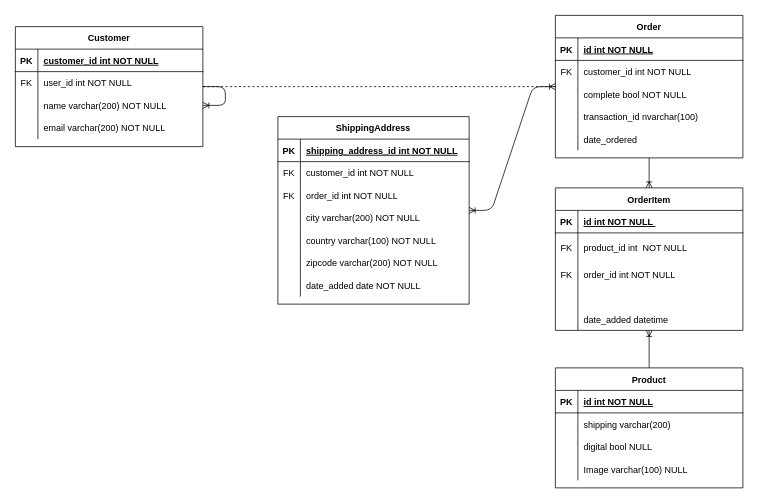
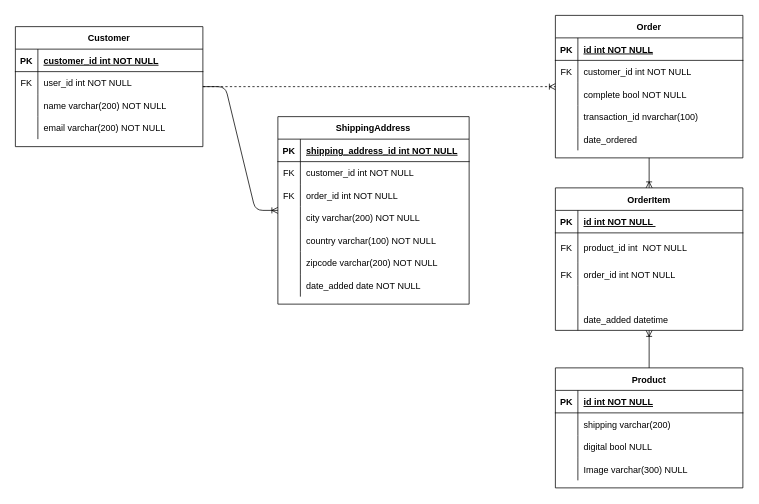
- <mxCell id="84" value="" style="edgeStyle=entityRelationEdgeStyle;fontSize=12;html=1;endArrow=ERoneToMany;" parent="1" source="2" target="11" edge="1"><mxGeometry width="100" height="100" relative="1" as="geometry"><mxPoint x="290" y="375" as="sourcePoint" /><mxPoint x="390" y="275" as="targetPoint" /></mxGeometry></mxCell>
+ <mxCell id="84" value="" style="edgeStyle=entityRelationEdgeStyle;fontSize=12;html=1;endArrow=ERoneToMany;" parent="1" source="2" target="46" edge="1"><mxGeometry width="100" height="100" relative="1" as="geometry"><mxPoint x="290" y="375" as="sourcePoint" /><mxPoint x="390" y="275" as="targetPoint" /></mxGeometry></mxCell>
- <mxCell id="85" value="" style="edgeStyle=entityRelationEdgeStyle;fontSize=12;html=1;endArrow=ERoneToMany;" parent="1" source="28" target="46" edge="1"><mxGeometry width="100" height="100" relative="1" as="geometry"><mxPoint x="410" y="390" as="sourcePoint" /><mxPoint x="510" y="290" as="targetPoint" /></mxGeometry></mxCell>
- <mxCell id="27" value="Image varchar(100) NULL" style="shape=partialRectangle;connectable=0;fillColor=none;top=0;left=0;bottom=0;right=0;align=left;spacingLeft=6;overflow=hidden;" parent="25" vertex="1"><mxGeometry x="30" width="220" height="30" as="geometry" /></mxCell>
+ <mxCell id="27" value="Image varchar(300) NULL" style="shape=partialRectangle;connectable=0;fillColor=none;top=0;left=0;bottom=0;right=0;align=left;spacingLeft=6;overflow=hidden;" parent="25" vertex="1"><mxGeometry x="30" width="220" height="30" as="geometry" /></mxCell>
